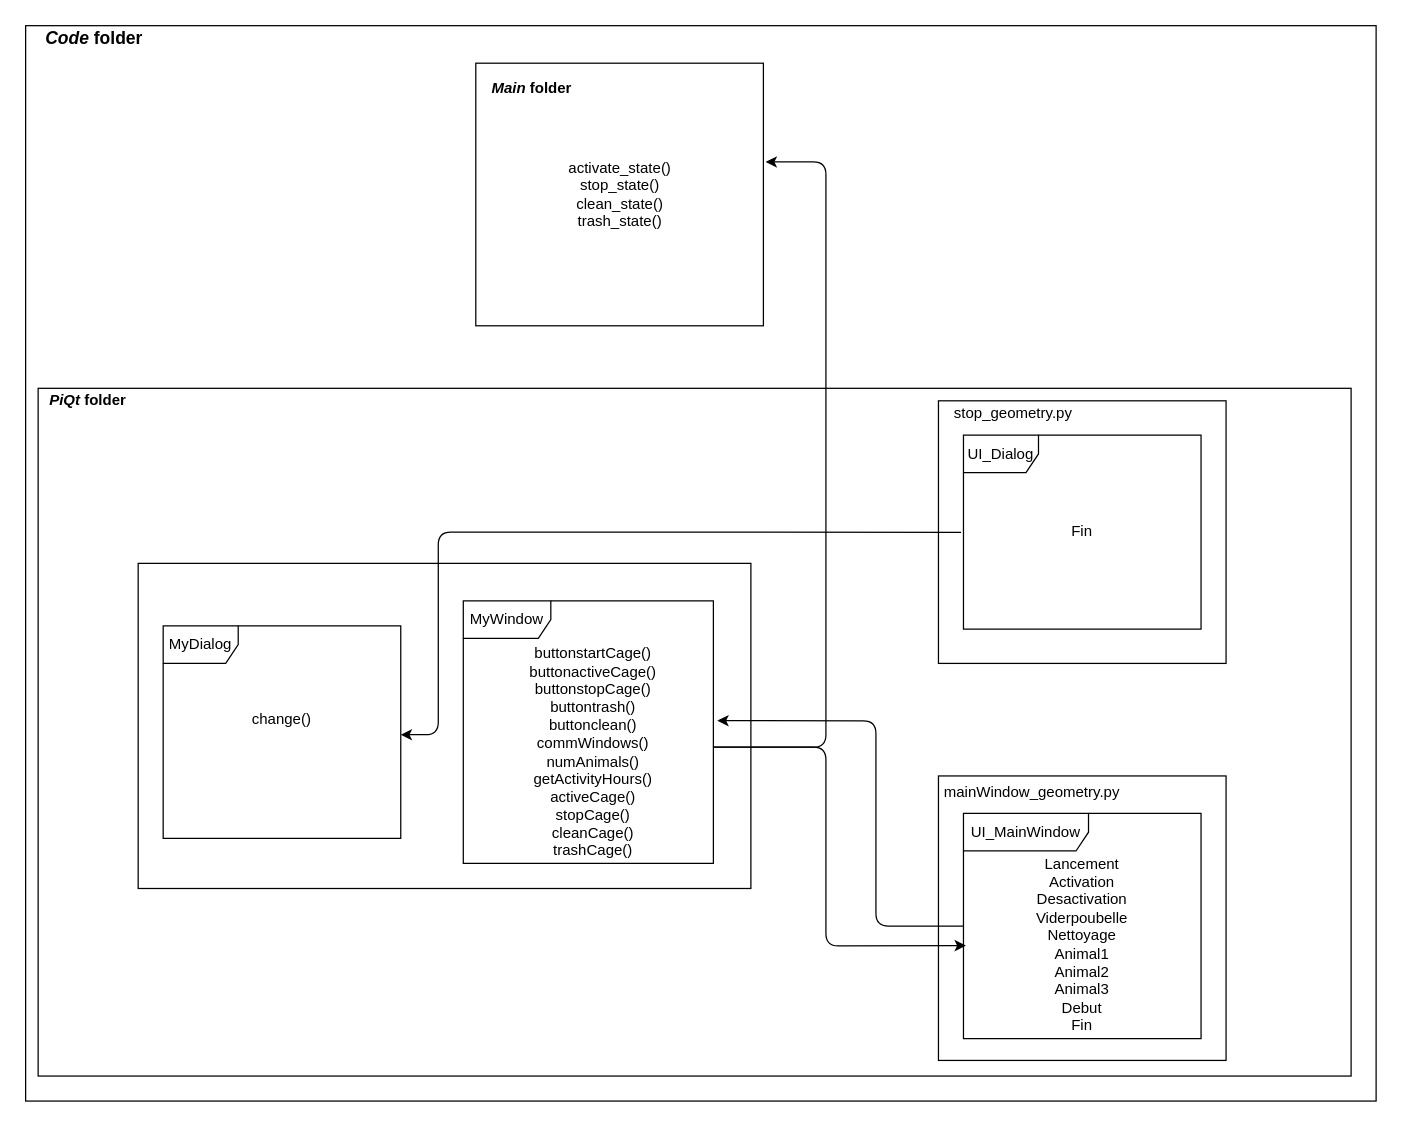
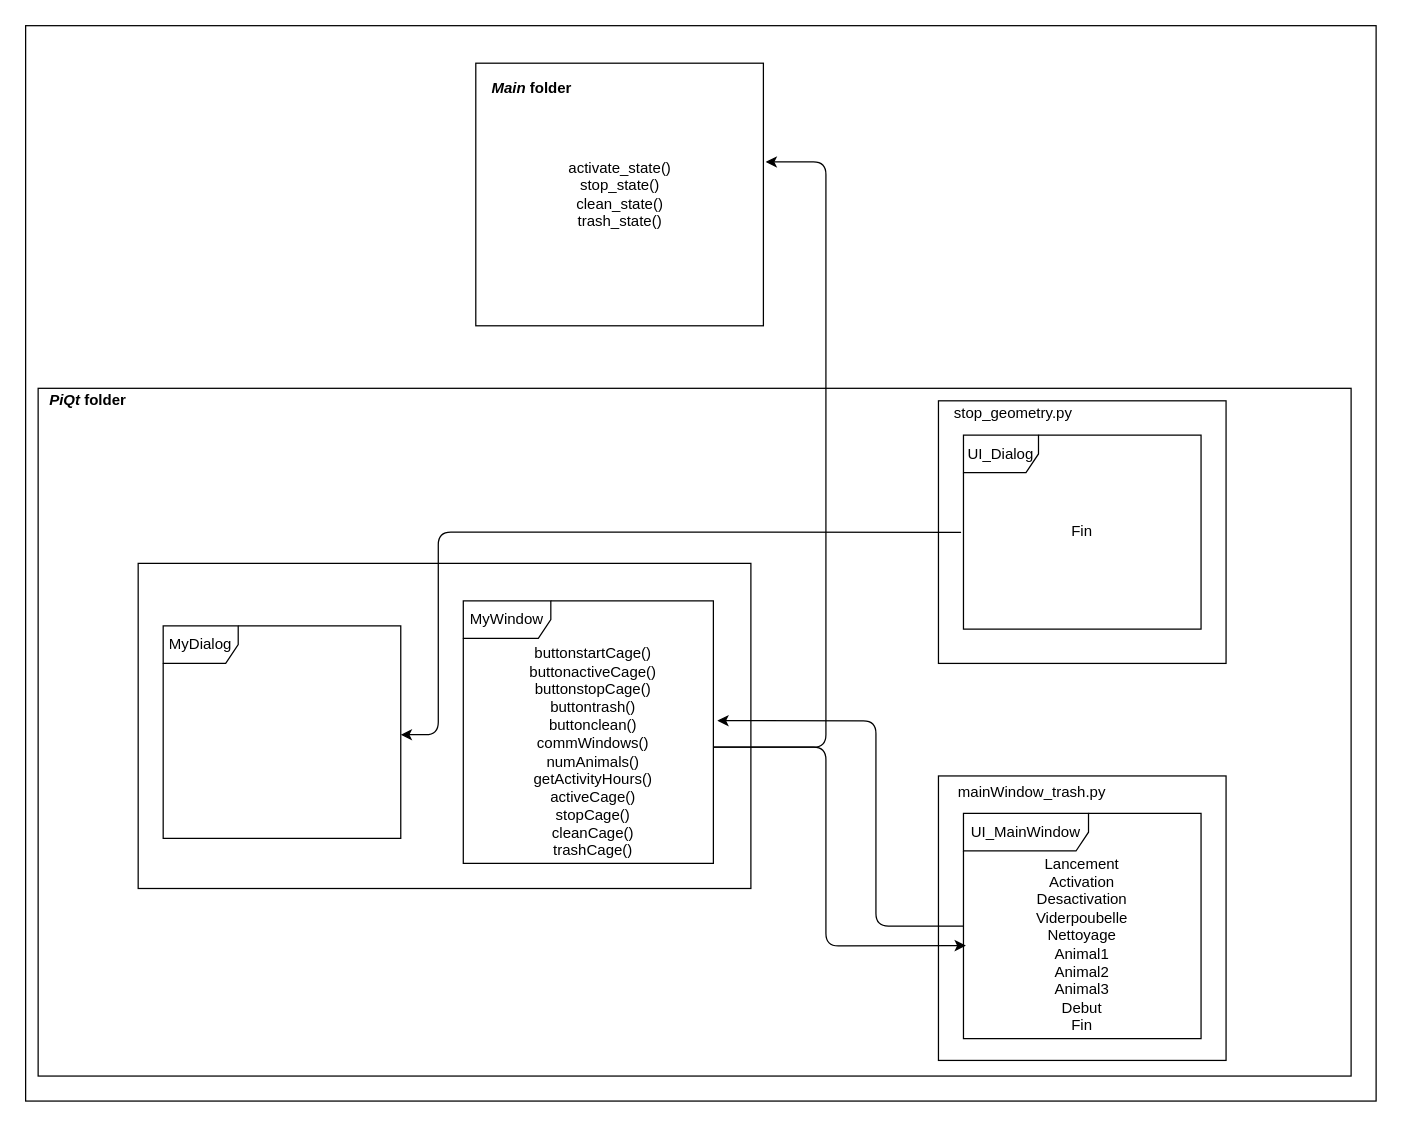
- <mxCell id="7" value="&lt;b&gt;&lt;font style=&quot;font-size: 14px&quot;&gt;&lt;i&gt;Code&lt;/i&gt; folder&lt;/font&gt;&lt;/b&gt;" style="text;html=1;strokeColor=none;fillColor=none;align=center;verticalAlign=middle;whiteSpace=wrap;rounded=0;" parent="1" vertex="1"><mxGeometry x="20" width="110" height="20" as="geometry" y="20" /></mxCell>
- <mxCell id="20" value="change()" style="text;html=1;strokeColor=none;fillColor=none;align=center;verticalAlign=middle;whiteSpace=wrap;rounded=0;" parent="1" vertex="1"><mxGeometry x="205" y="565" width="40" height="20" as="geometry" /></mxCell>
- <mxCell id="11" value="mainWindow_geometry.py" style="text;html=1;strokeColor=none;fillColor=none;align=center;verticalAlign=middle;whiteSpace=wrap;rounded=0;" parent="1" vertex="1"><mxGeometry x="750" y="622.5" width="150" height="20" as="geometry" /></mxCell>
+ <mxCell id="11" value="mainWindow_trash.py" style="text;html=1;strokeColor=none;fillColor=none;align=center;verticalAlign=middle;whiteSpace=wrap;rounded=0;" parent="1" vertex="1"><mxGeometry x="750" y="622.5" width="150" height="20" as="geometry" /></mxCell>
